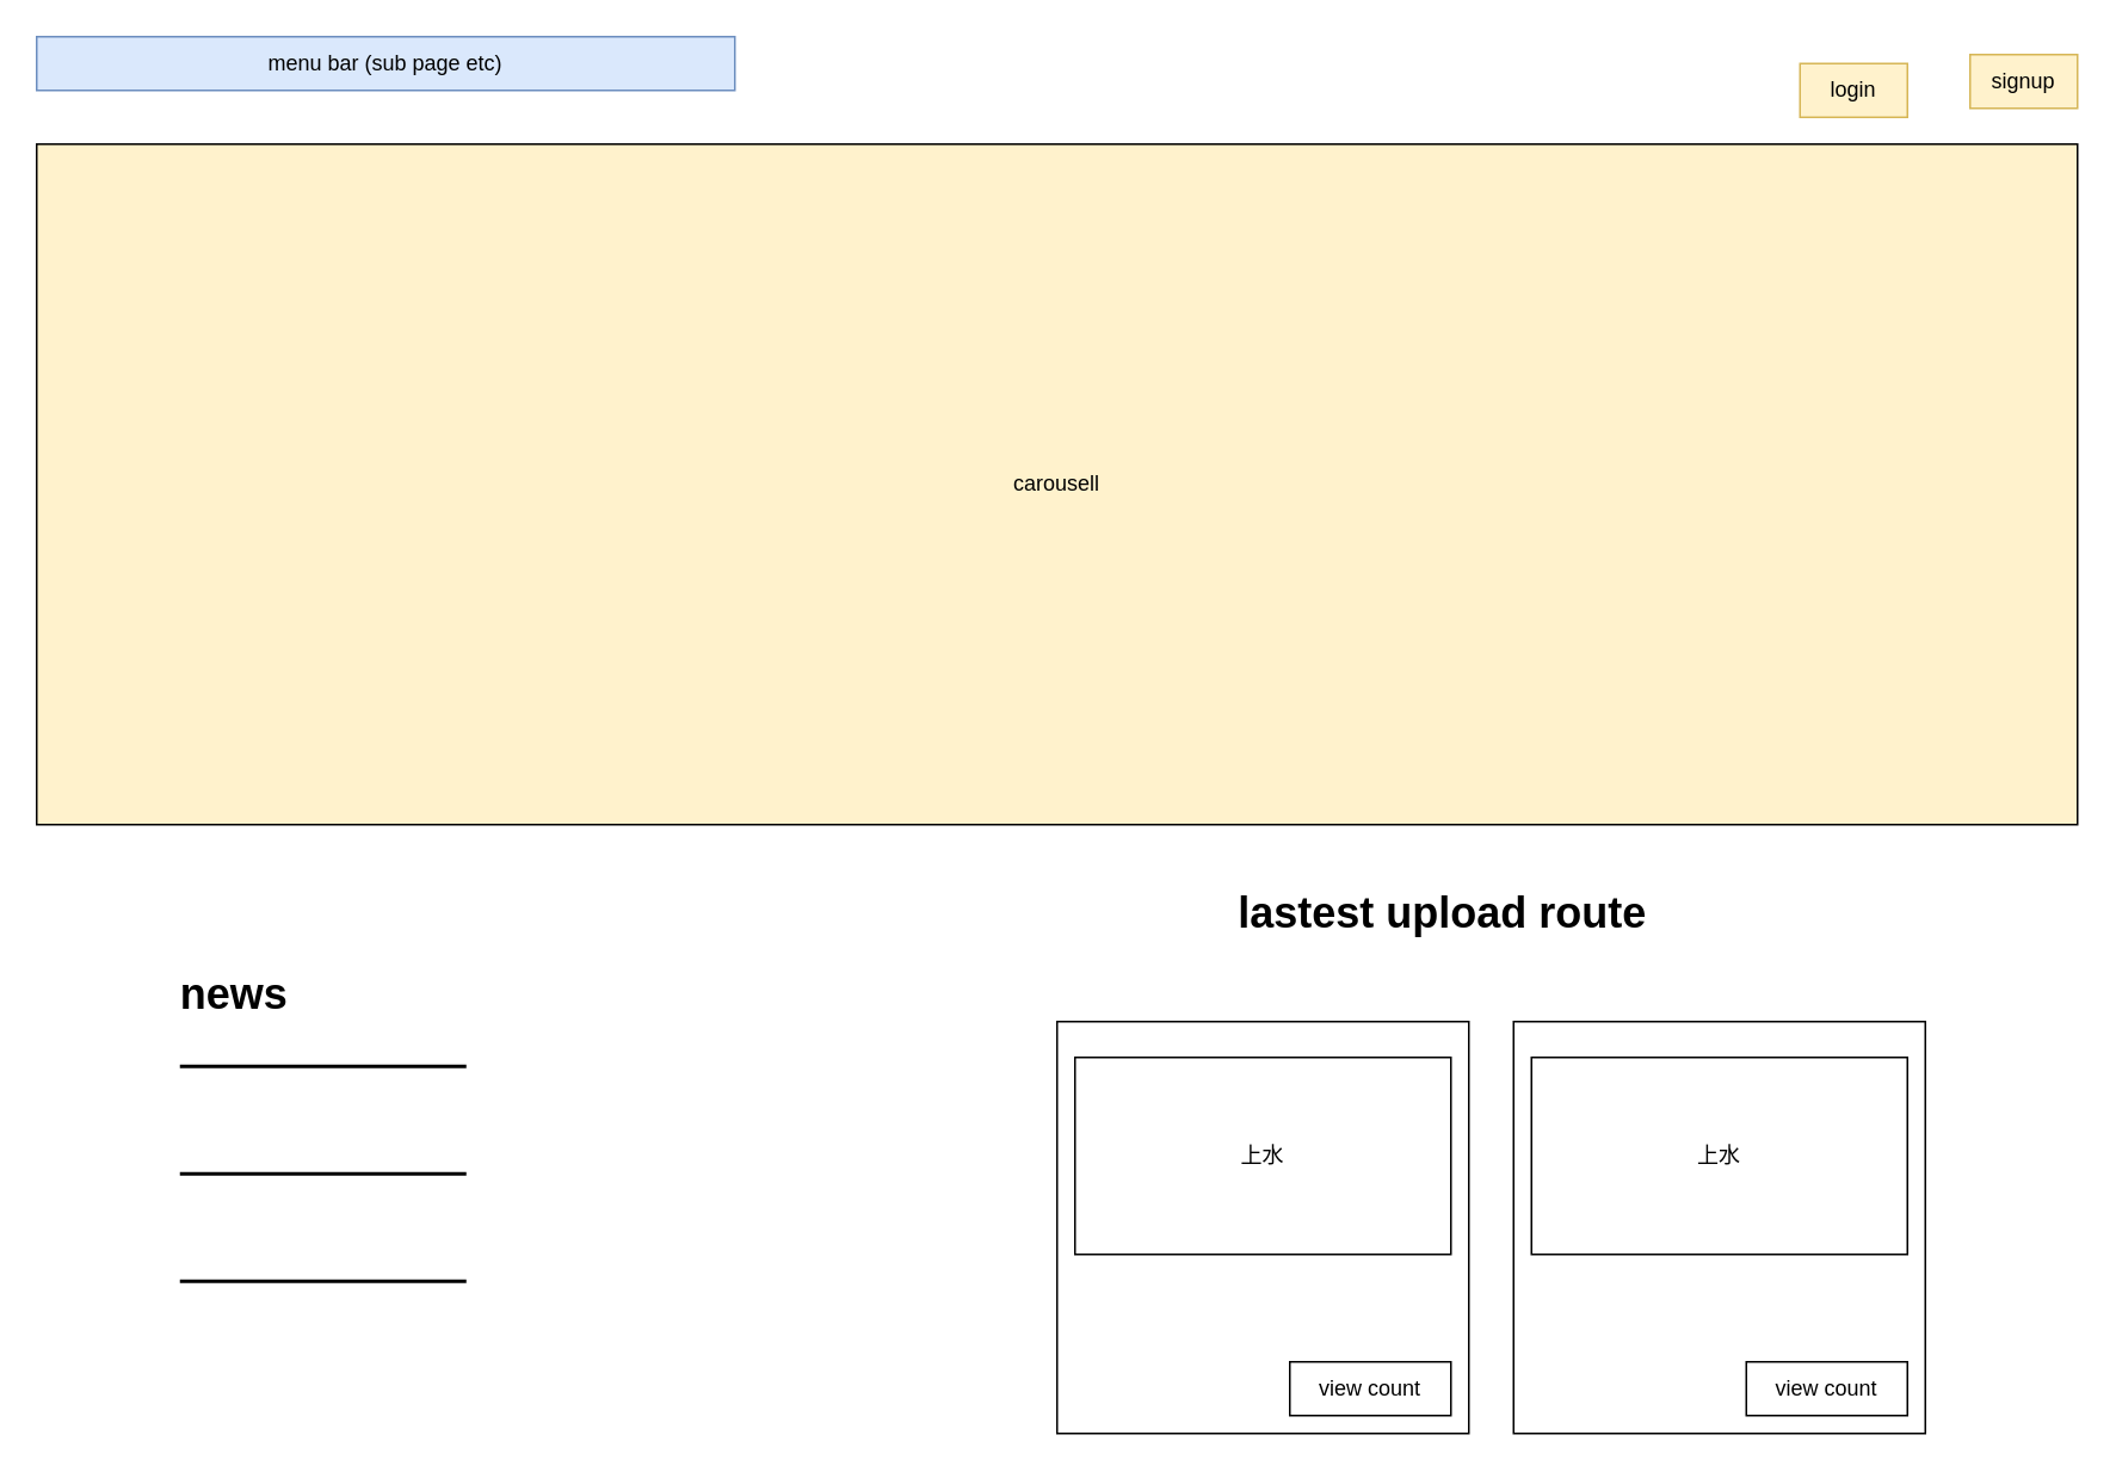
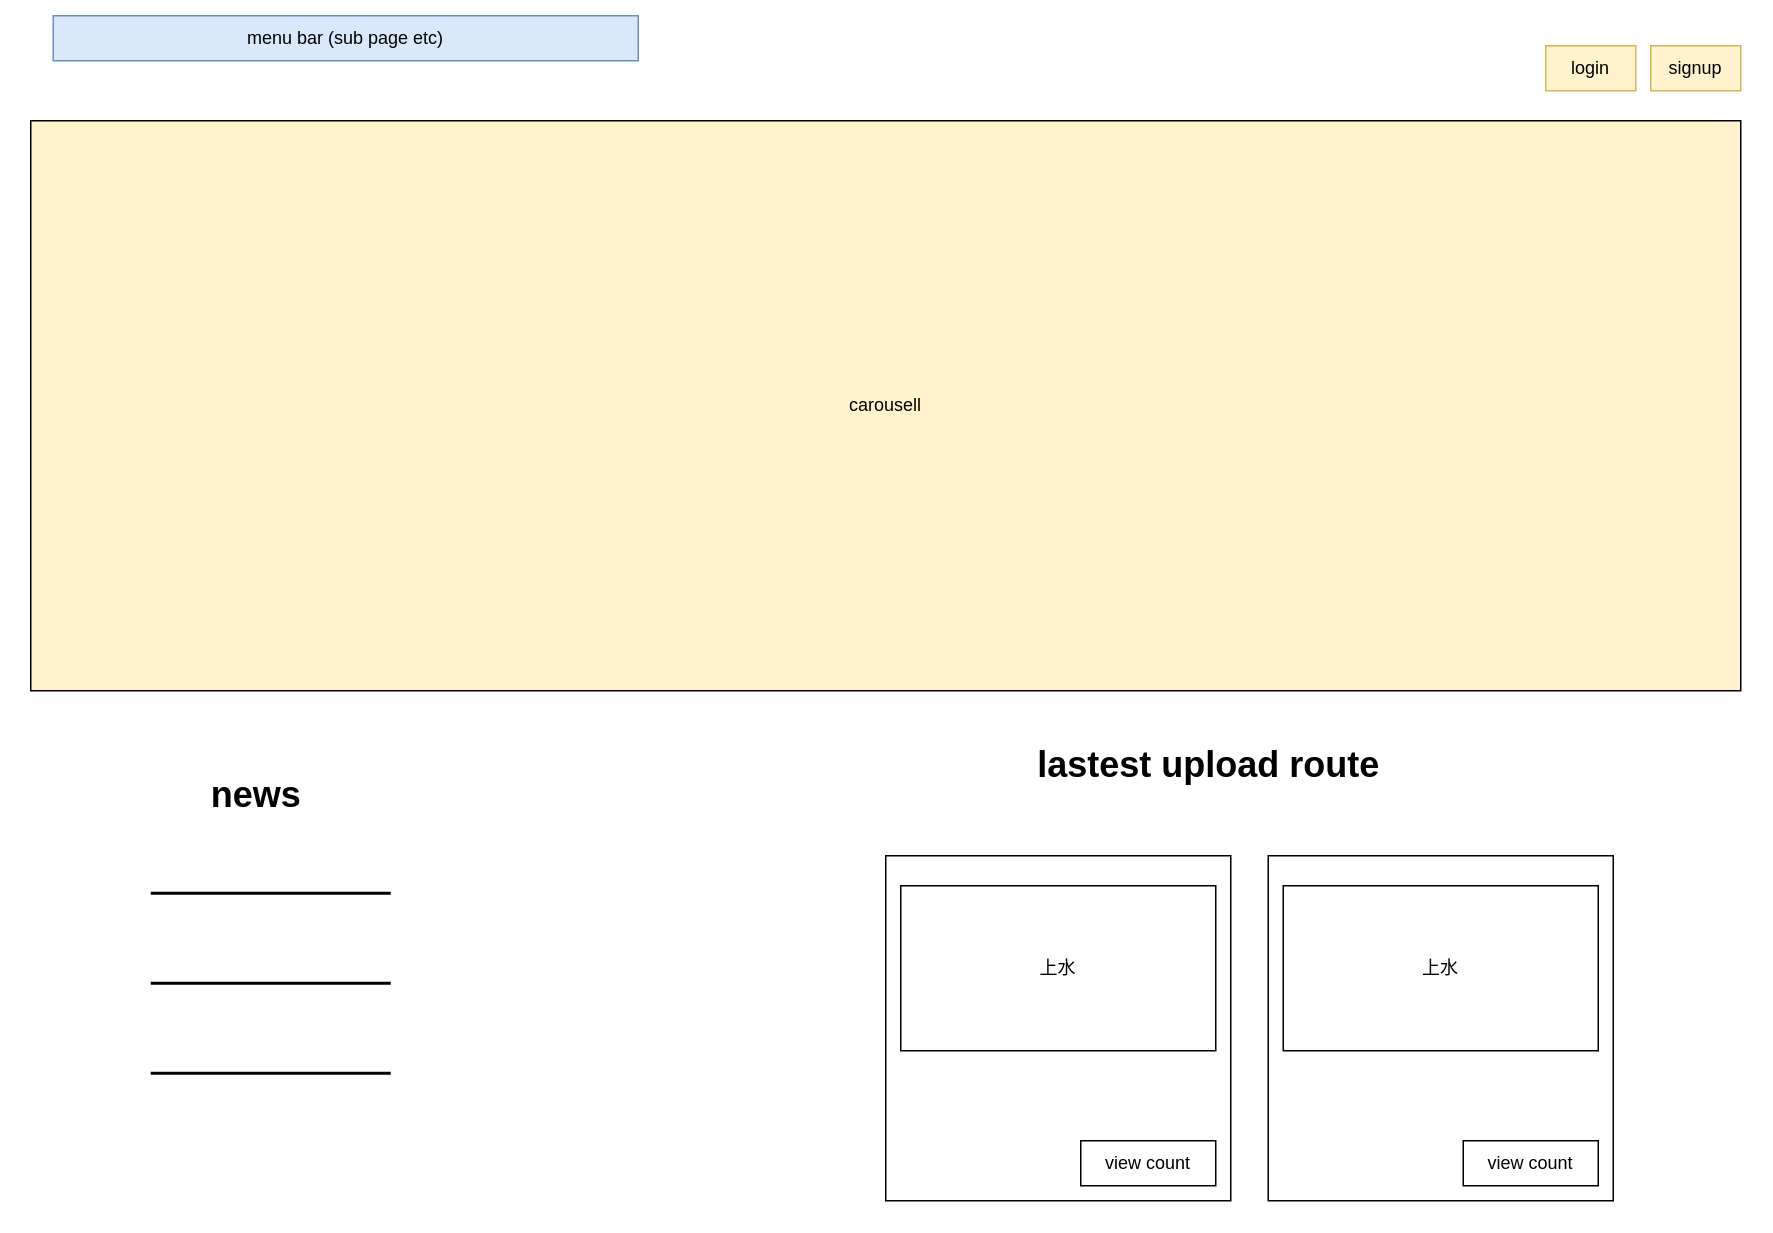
- <mxCell id="2" value="menu bar (sub page etc)" style="rounded=0;whiteSpace=wrap;html=1;fillColor=#dae8fc;strokeColor=#6c8ebf;" parent="1" vertex="1"><mxGeometry x="20" y="20" width="390" height="30" as="geometry" /></mxCell>
+ <mxCell id="2" value="menu bar (sub page etc)" style="rounded=0;whiteSpace=wrap;html=1;fillColor=#dae8fc;strokeColor=#6c8ebf;" parent="1" vertex="1"><mxGeometry x="35" y="10" width="390" height="30" as="geometry" /></mxCell>
- <mxCell id="3" value="login" style="rounded=0;whiteSpace=wrap;html=1;fillColor=#fff2cc;strokeColor=#d6b656;" parent="1" vertex="1"><mxGeometry x="1005" y="35" width="60" height="30" as="geometry" /></mxCell>
+ <mxCell id="3" value="login" style="rounded=0;whiteSpace=wrap;html=1;fillColor=#fff2cc;strokeColor=#d6b656;" parent="1" vertex="1"><mxGeometry x="1030" y="30" width="60" height="30" as="geometry" /></mxCell>
- <mxCell id="6" value="news" style="text;strokeColor=none;fillColor=none;html=1;fontSize=24;fontStyle=1;verticalAlign=middle;align=center;" parent="1" vertex="1"><mxGeometry x="80" y="535" width="100" height="40" as="geometry" /></mxCell>
+ <mxCell id="6" value="news" style="text;strokeColor=none;fillColor=none;html=1;fontSize=24;fontStyle=1;verticalAlign=middle;align=center;" parent="1" vertex="1"><mxGeometry x="120" y="510" width="100" height="40" as="geometry" /></mxCell>
